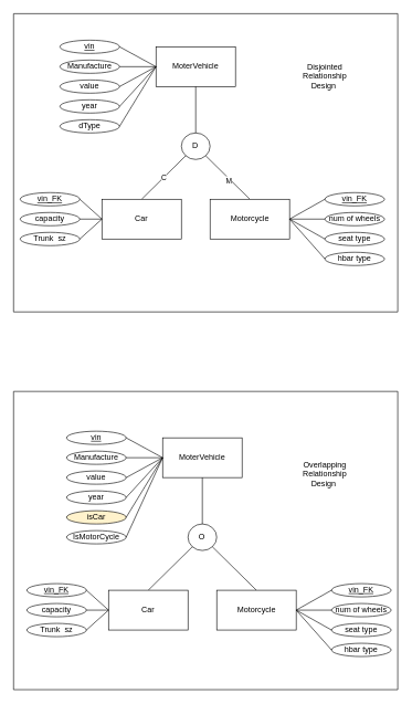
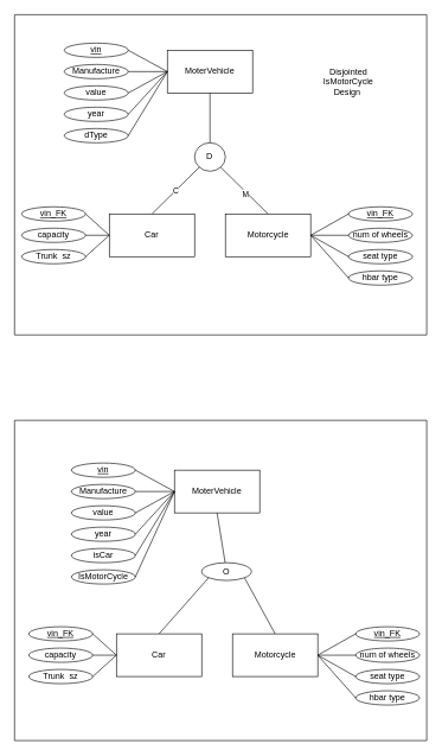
- <mxCell id="67" value="Disjointed Relationship Design&amp;nbsp;" style="text;strokeColor=none;align=center;fillColor=none;html=1;verticalAlign=middle;whiteSpace=wrap;rounded=0;" vertex="1" parent="66"><mxGeometry x="440" y="80" width="60" height="30" as="geometry" /></mxCell>
+ <mxCell id="67" value="Disjointed IsMotorCycle Design&amp;nbsp;" style="text;strokeColor=none;align=center;fillColor=none;html=1;verticalAlign=middle;whiteSpace=wrap;rounded=0;" vertex="1" parent="66"><mxGeometry x="440" y="80" width="60" height="30" as="geometry" /></mxCell>
- <mxCell id="69" value="Overlapping Relationship Design&amp;nbsp;" style="text;strokeColor=none;align=center;fillColor=none;html=1;verticalAlign=middle;whiteSpace=wrap;rounded=0;" vertex="1" parent="68"><mxGeometry x="440" y="110" width="60" height="30" as="geometry" /></mxCell>
- <mxCell id="41" value="isCar" style="ellipse;whiteSpace=wrap;html=1;fillColor=#fff2cc;" vertex="1" parent="1"><mxGeometry x="100" y="770" width="90" height="20" as="geometry" /></mxCell>
+ <mxCell id="41" value="isCar" style="ellipse;whiteSpace=wrap;html=1;" vertex="1" parent="1"><mxGeometry x="100" y="770" width="90" height="20" as="geometry" /></mxCell>
- <mxCell id="36" value="O" style="ellipse;whiteSpace=wrap;html=1;" vertex="1" parent="1"><mxGeometry x="283.34" y="790" width="43.33" height="40" as="geometry" /></mxCell>
+ <mxCell id="36" value="O" style="ellipse;whiteSpace=wrap;html=1;" vertex="1" parent="1"><mxGeometry x="283.34" y="790" width="70" height="25" as="geometry" /></mxCell>
